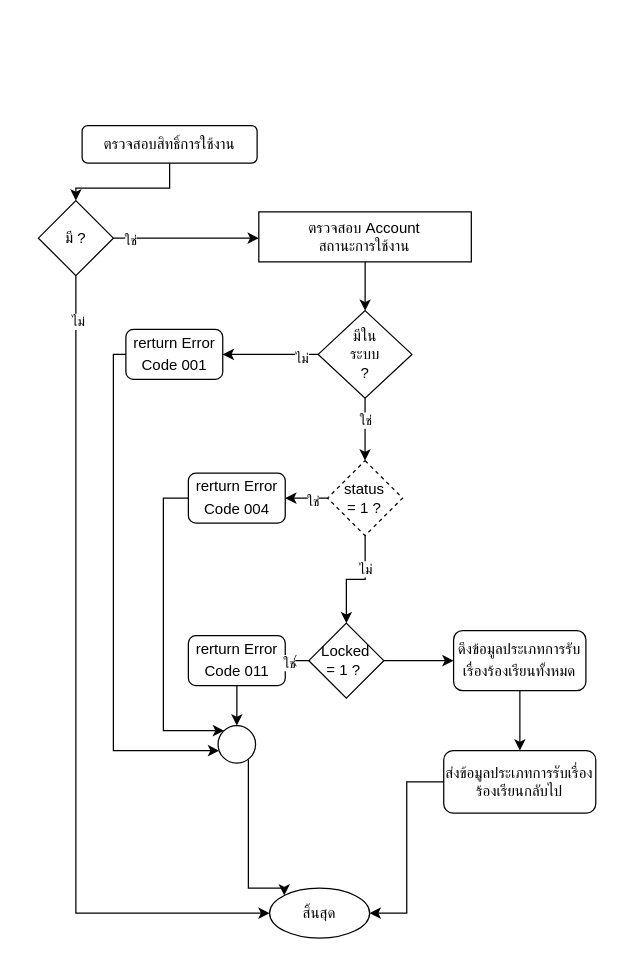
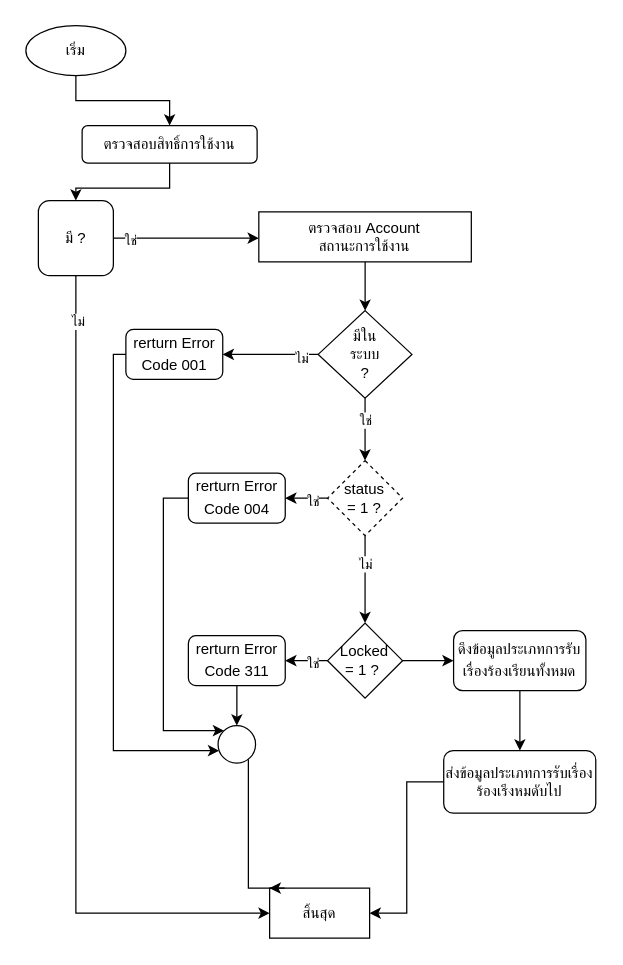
+ <mxCell id="2" value="เริ่ม" style="ellipse;whiteSpace=wrap;html=1;" vertex="1" parent="1"><mxGeometry x="20" y="20" width="80" height="40" as="geometry" /></mxCell>
+ <mxCell id="4" value="" style="edgeStyle=orthogonalEdgeStyle;rounded=0;orthogonalLoop=1;jettySize=auto;html=1;" edge="1" parent="1" source="2" target="3"><mxGeometry relative="1" as="geometry" /></mxCell>
- <mxCell id="5" value="มี ?" style="rhombus;whiteSpace=wrap;html=1;" vertex="1" parent="1"><mxGeometry x="30" y="160" width="60" height="60" as="geometry" /></mxCell>
+ <mxCell id="5" value="มี ?" style="whiteSpace=wrap;html=1;rounded=1;" vertex="1" parent="1"><mxGeometry x="30" y="160" width="60" height="60" as="geometry" /></mxCell>
- <mxCell id="28" value="rerturn Error Code&amp;nbsp;011&lt;span style=&quot;font-size: medium; text-align: start;&quot;&gt;&lt;/span&gt;" style="rounded=1;whiteSpace=wrap;html=1;" vertex="1" parent="1"><mxGeometry x="150" y="508" width="77.5" height="40" as="geometry" /></mxCell>
+ <mxCell id="28" value="rerturn Error Code&amp;nbsp;311&lt;span style=&quot;font-size: medium; text-align: start;&quot;&gt;&lt;/span&gt;" style="rounded=1;whiteSpace=wrap;html=1;" vertex="1" parent="1"><mxGeometry x="150" y="508" width="77.5" height="40" as="geometry" /></mxCell>
- <mxCell id="18" value="Locked&lt;br style=&quot;border-color: var(--border-color);&quot;&gt;= 1 ?&amp;nbsp;" style="rhombus;whiteSpace=wrap;html=1;" vertex="1" parent="1"><mxGeometry x="246.35" y="498" width="60" height="60" as="geometry" /></mxCell>
+ <mxCell id="18" value="Locked&lt;br style=&quot;border-color: var(--border-color);&quot;&gt;= 1 ?&amp;nbsp;" style="rhombus;whiteSpace=wrap;html=1;" vertex="1" parent="1"><mxGeometry x="261.35" y="498" width="60" height="60" as="geometry" /></mxCell>
- <mxCell id="38" value="ส่งข้อมูลประเภทการรับเรื่องร้องเรียนกลับไป" style="rounded=1;whiteSpace=wrap;html=1;" vertex="1" parent="1"><mxGeometry x="354.27" y="600" width="121.65" height="50" as="geometry" /></mxCell>
+ <mxCell id="38" value="ส่งข้อมูลประเภทการรับเรื่องร้องเรีงหมดับไป" style="rounded=1;whiteSpace=wrap;html=1;" vertex="1" parent="1"><mxGeometry x="354.27" y="600" width="121.65" height="50" as="geometry" /></mxCell>
- <mxCell id="7" value="สิ้นสุด" style="ellipse;whiteSpace=wrap;html=1;" vertex="1" parent="1"><mxGeometry x="215" y="710" width="80" height="40" as="geometry" /></mxCell>
+ <mxCell id="7" value="สิ้นสุด" style="whiteSpace=wrap;html=1;rounded=0;" vertex="1" parent="1"><mxGeometry x="215" y="710" width="80" height="40" as="geometry" /></mxCell>
